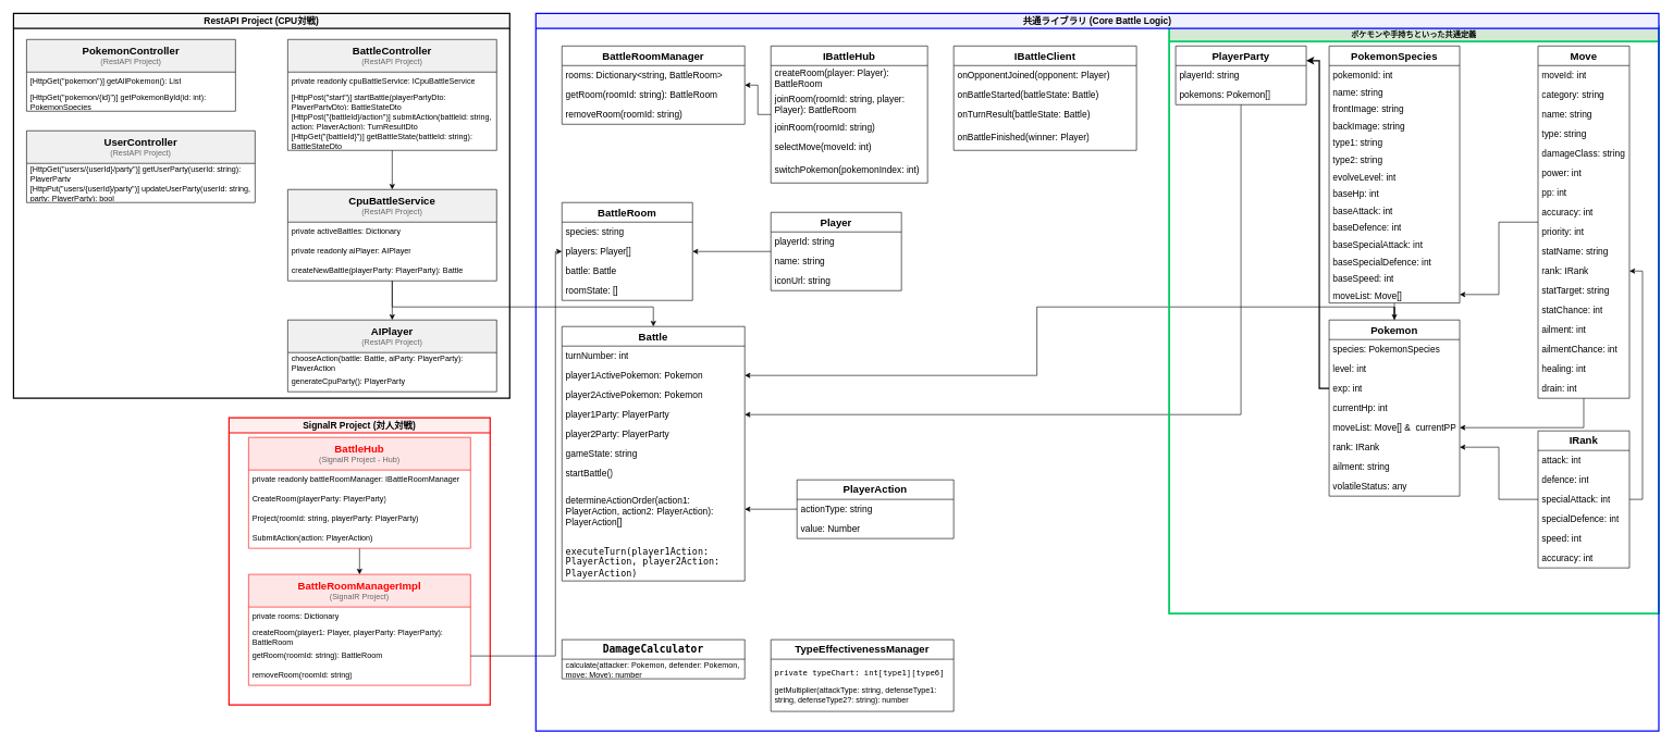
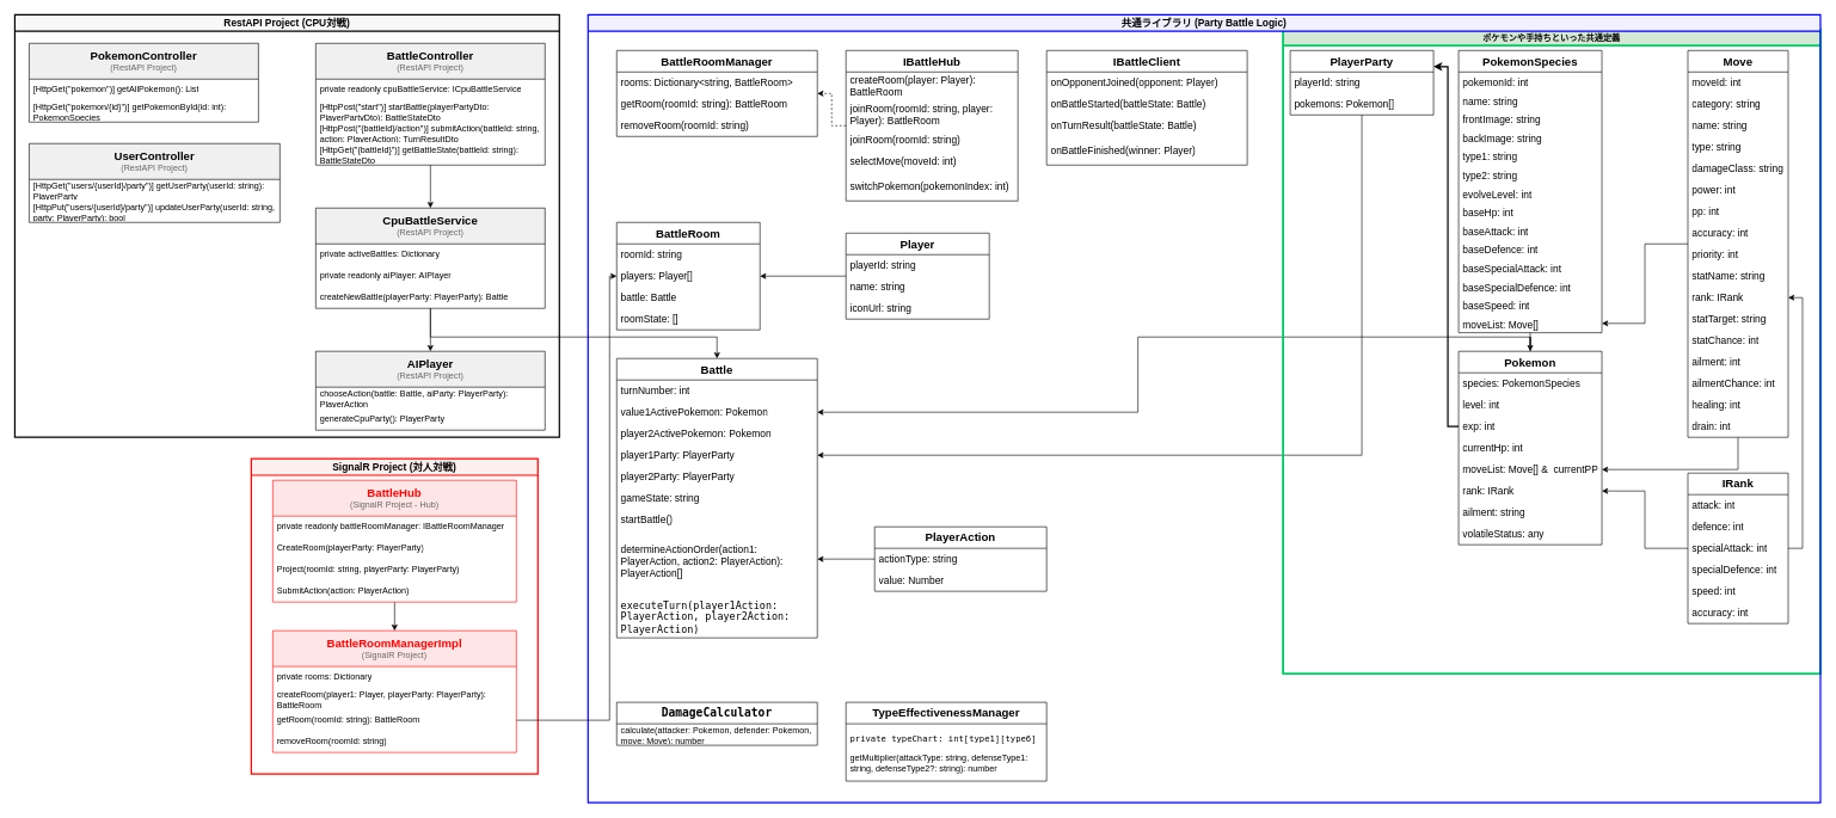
- <mxCell id="137" value="共通ライブラリ (Core Battle Logic)" style="swimlane;whiteSpace=wrap;html=1;fillColor=#F0F0FF;strokeColor=#0000FF;fontStyle=1;fontSize=14;strokeWidth=2;" parent="1" vertex="1"><mxGeometry x="820" width="1720" height="1100" as="geometry" y="20" /></mxCell>
+ <mxCell id="137" value="共通ライブラリ (Party Battle Logic)" style="swimlane;whiteSpace=wrap;html=1;fillColor=#F0F0FF;strokeColor=#0000FF;fontStyle=1;fontSize=14;strokeWidth=2;" parent="1" vertex="1"><mxGeometry x="820" width="1720" height="1100" as="geometry" y="20" /></mxCell>
- <mxCell id="81" style="edgeStyle=orthogonalEdgeStyle;rounded=0;orthogonalLoop=1;jettySize=auto;html=1;strokeWidth=1;" parent="1" source="82" target="62" edge="1"><mxGeometry relative="1" as="geometry" /></mxCell>
+ <mxCell id="81" style="edgeStyle=orthogonalEdgeStyle;rounded=0;orthogonalLoop=1;jettySize=auto;html=1;strokeWidth=1;dashed=1;" parent="1" source="82" target="62" edge="1"><mxGeometry relative="1" as="geometry" /></mxCell>
- <mxCell id="56" value="species: string" style="text;strokeColor=none;fillColor=none;align=left;verticalAlign=middle;spacingLeft=4;spacingRight=4;overflow=hidden;points=[[0,0.5],[1,0.5]];portConstraint=eastwest;rotatable=0;whiteSpace=wrap;html=1;fontSize=14;" parent="55" vertex="1"><mxGeometry y="30" width="200" height="30" as="geometry" /></mxCell>
+ <mxCell id="56" value="roomId: string" style="text;strokeColor=none;fillColor=none;align=left;verticalAlign=middle;spacingLeft=4;spacingRight=4;overflow=hidden;points=[[0,0.5],[1,0.5]];portConstraint=eastwest;rotatable=0;whiteSpace=wrap;html=1;fontSize=14;" parent="55" vertex="1"><mxGeometry y="30" width="200" height="30" as="geometry" /></mxCell>
- <mxCell id="73" value="player1ActivePokemon: Pokemon" style="text;strokeColor=none;fillColor=none;align=left;verticalAlign=middle;spacingLeft=4;spacingRight=4;overflow=hidden;points=[[0,0.5],[1,0.5]];portConstraint=eastwest;rotatable=0;whiteSpace=wrap;html=1;fontSize=14;" parent="71" vertex="1"><mxGeometry y="60" width="280" height="30" as="geometry" /></mxCell>
+ <mxCell id="73" value="value1ActivePokemon: Pokemon" style="text;strokeColor=none;fillColor=none;align=left;verticalAlign=middle;spacingLeft=4;spacingRight=4;overflow=hidden;points=[[0,0.5],[1,0.5]];portConstraint=eastwest;rotatable=0;whiteSpace=wrap;html=1;fontSize=14;" parent="71" vertex="1"><mxGeometry y="60" width="280" height="30" as="geometry" /></mxCell>
